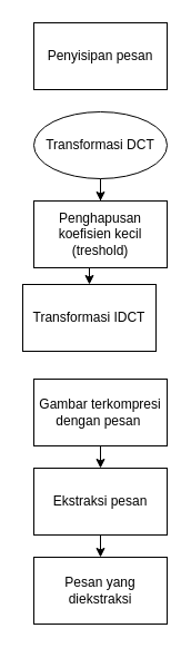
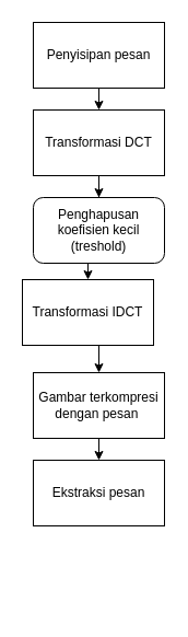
+ <mxCell id="2" style="edgeStyle=orthogonalEdgeStyle;rounded=0;orthogonalLoop=1;jettySize=auto;html=1;exitX=0.5;exitY=1;exitDx=0;exitDy=0;entryX=0.5;entryY=0;entryDx=0;entryDy=0;" edge="1" parent="1" source="3" target="5"><mxGeometry relative="1" as="geometry" /></mxCell>
- <mxCell id="5" value="Transformasi DCT" style="ellipse;whiteSpace=wrap;html=1;" vertex="1" parent="1"><mxGeometry x="30" y="100" width="120" height="60" as="geometry" /></mxCell>
+ <mxCell id="5" value="Transformasi DCT" style="rounded=0;whiteSpace=wrap;html=1;" vertex="1" parent="1"><mxGeometry x="30" y="100" width="120" height="60" as="geometry" /></mxCell>
- <mxCell id="7" value="Penghapusan koefisien kecil (treshold)" style="rounded=0;whiteSpace=wrap;html=1;" vertex="1" parent="1"><mxGeometry x="30" y="180" width="120" height="60" as="geometry" /></mxCell>
+ <mxCell id="7" value="Penghapusan koefisien kecil (treshold)" style="whiteSpace=wrap;html=1;rounded=1;" vertex="1" parent="1"><mxGeometry x="30" y="180" width="120" height="60" as="geometry" /></mxCell>
+ <mxCell id="8" style="edgeStyle=orthogonalEdgeStyle;rounded=0;orthogonalLoop=1;jettySize=auto;html=1;exitX=0.5;exitY=1;exitDx=0;exitDy=0;entryX=0.5;entryY=0;entryDx=0;entryDy=0;" edge="1" parent="1" source="9" target="11"><mxGeometry relative="1" as="geometry" /></mxCell>
- <mxCell id="12" style="edgeStyle=orthogonalEdgeStyle;rounded=0;orthogonalLoop=1;jettySize=auto;html=1;exitX=0.5;exitY=1;exitDx=0;exitDy=0;entryX=0.5;entryY=0;entryDx=0;entryDy=0;" edge="1" parent="1" source="13" target="14"><mxGeometry relative="1" as="geometry" /></mxCell>
- <mxCell id="14" value="Pesan yang diekstraksi" style="rounded=0;whiteSpace=wrap;html=1;" vertex="1" parent="1"><mxGeometry x="30" y="500" width="120" height="60" as="geometry" /></mxCell>
